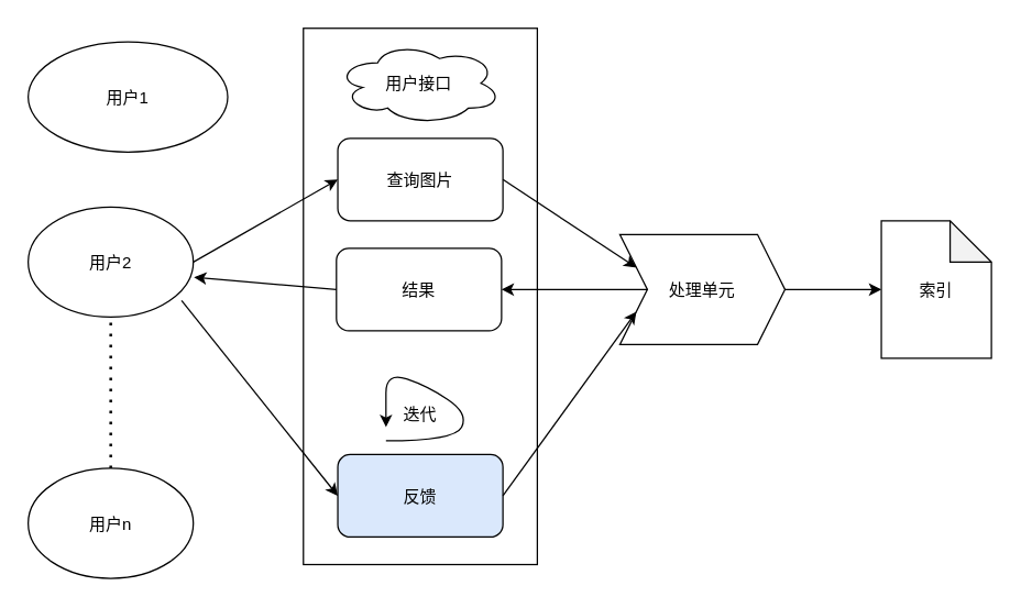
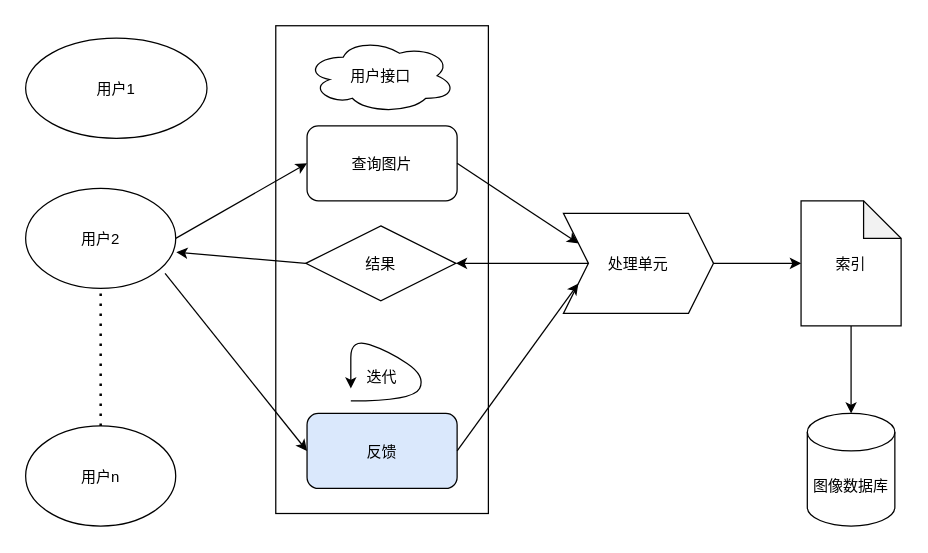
- <mxCell id="10" value="结果" style="rounded=1;" parent="1" vertex="1"><mxGeometry x="244" y="180" width="120" height="60" as="geometry" /></mxCell>
+ <mxCell id="10" value="结果" style="rhombus;" parent="1" vertex="1"><mxGeometry x="244" y="180" width="120" height="60" as="geometry" /></mxCell>
+ <mxCell id="23" value="" style="endArrow=classic;exitX=0.5;exitY=1;exitDx=0;exitDy=0;exitPerimeter=0;" parent="1" source="20" target="22" edge="1"><mxGeometry width="50" height="50" relative="1" as="geometry"><mxPoint x="660" y="320" as="sourcePoint" /><mxPoint x="710" y="270" as="targetPoint" /></mxGeometry></mxCell>
+ <mxCell id="22" value="图像数据库" style="shape=cylinder3;boundedLbl=1;backgroundOutline=1;size=15;" parent="1" vertex="1"><mxGeometry x="645" y="330" width="70" height="90" as="geometry" /></mxCell>
